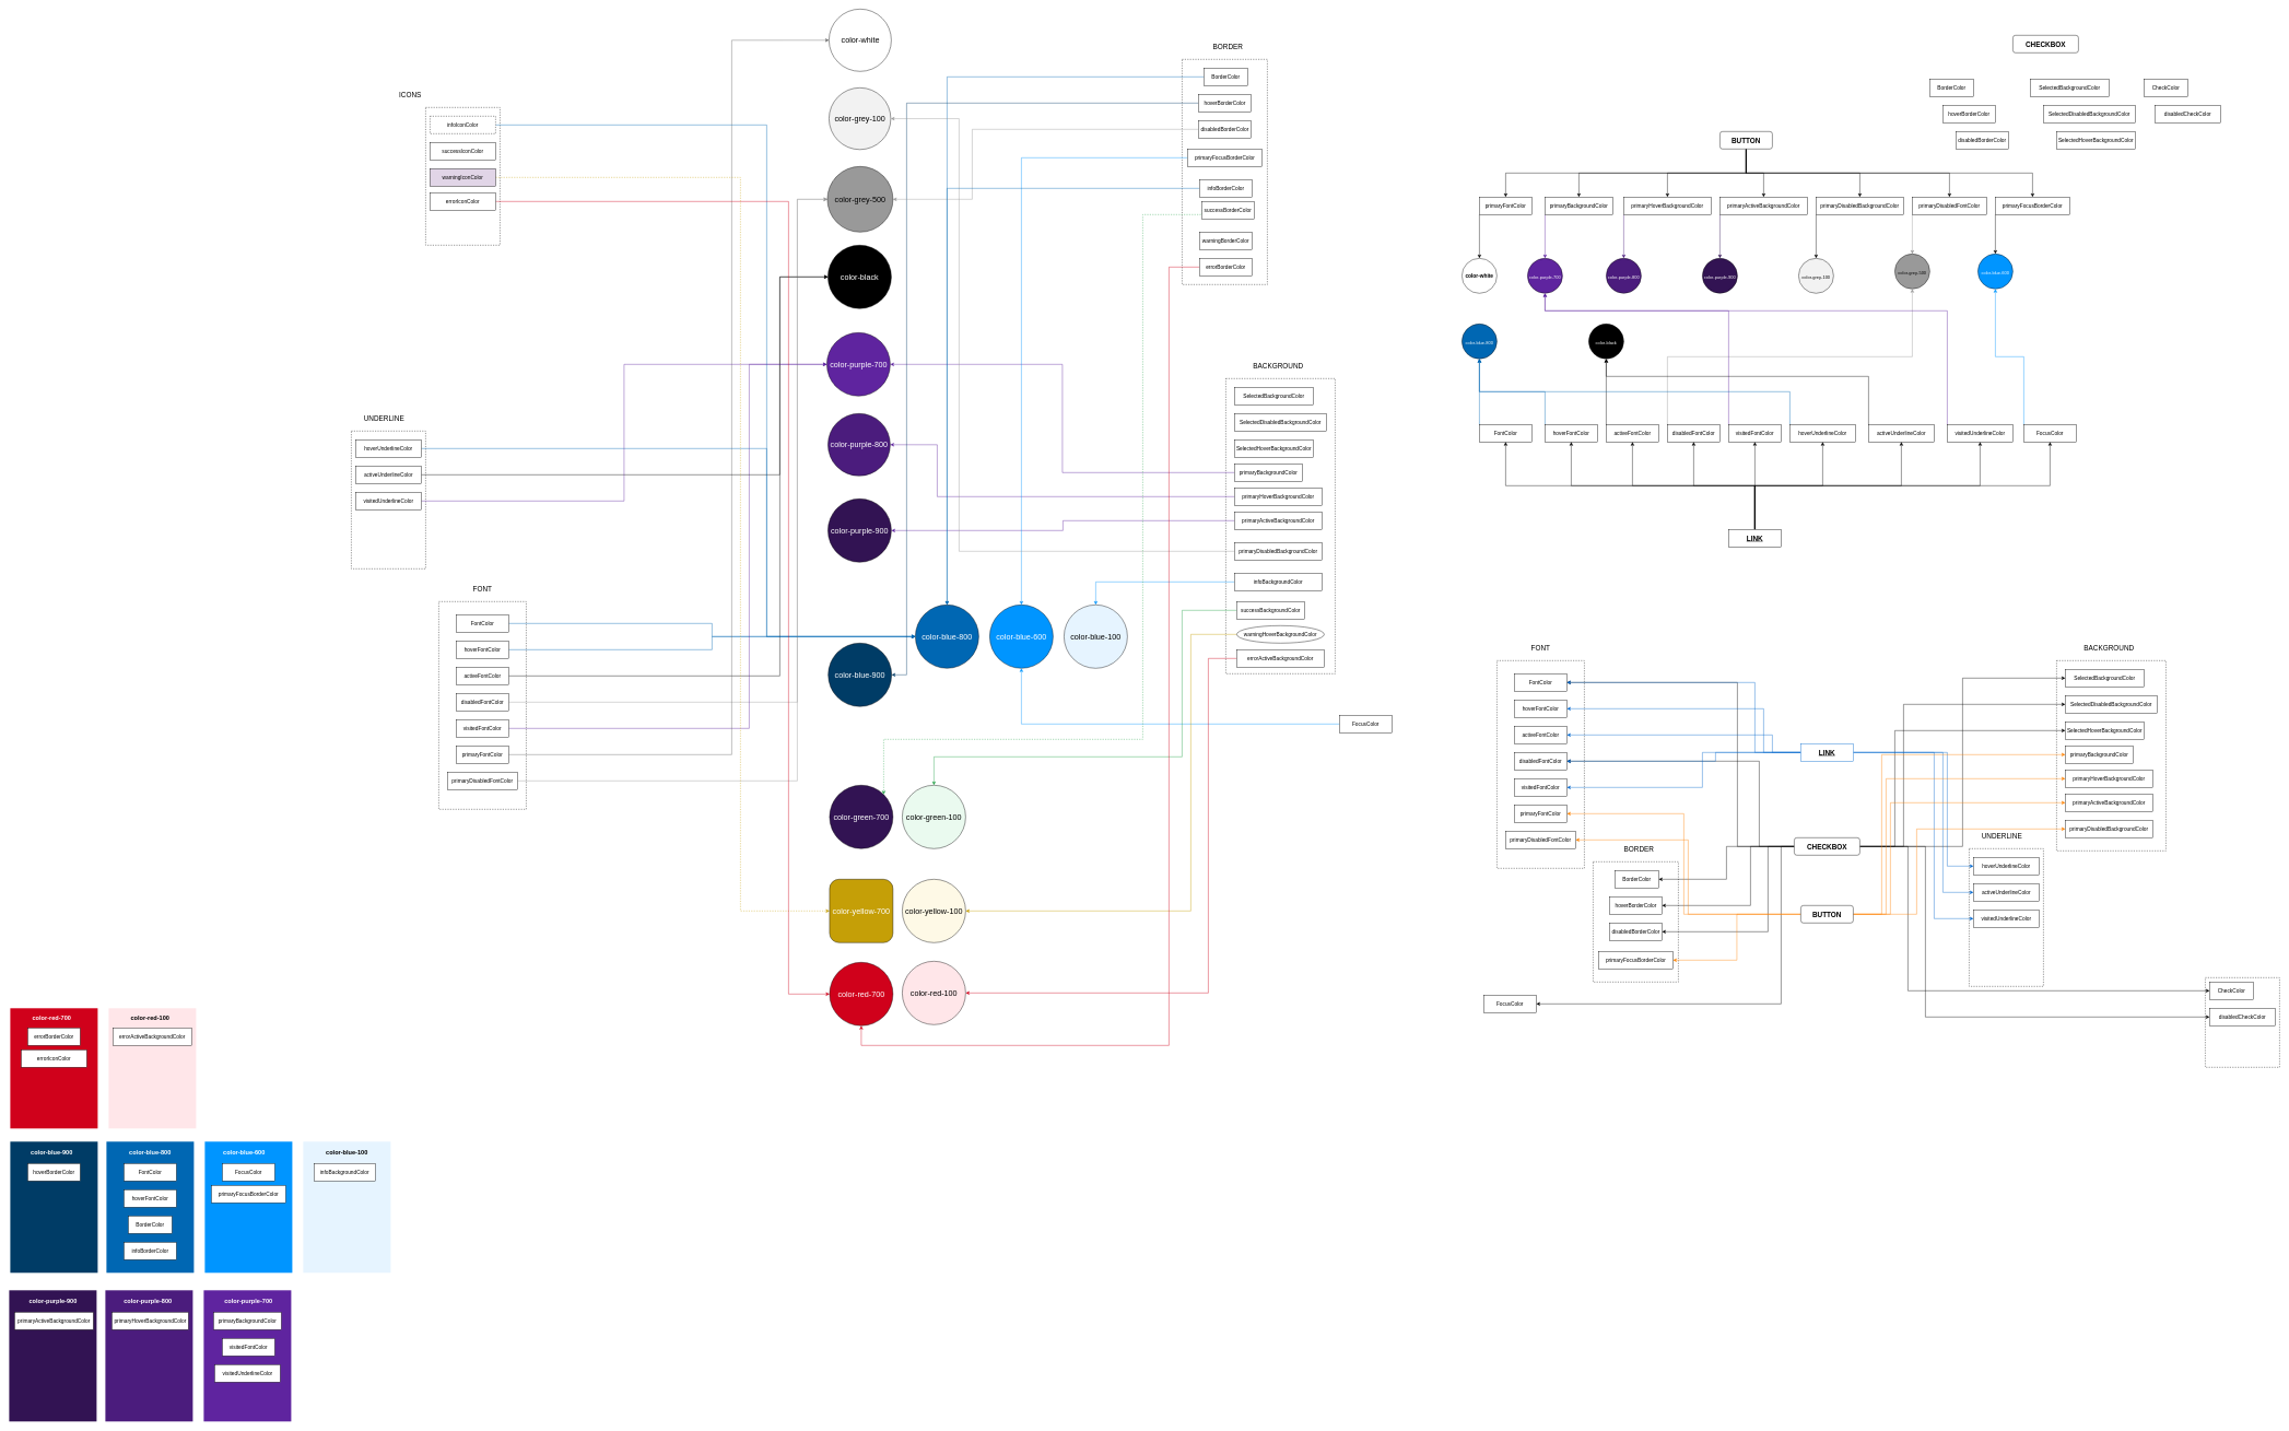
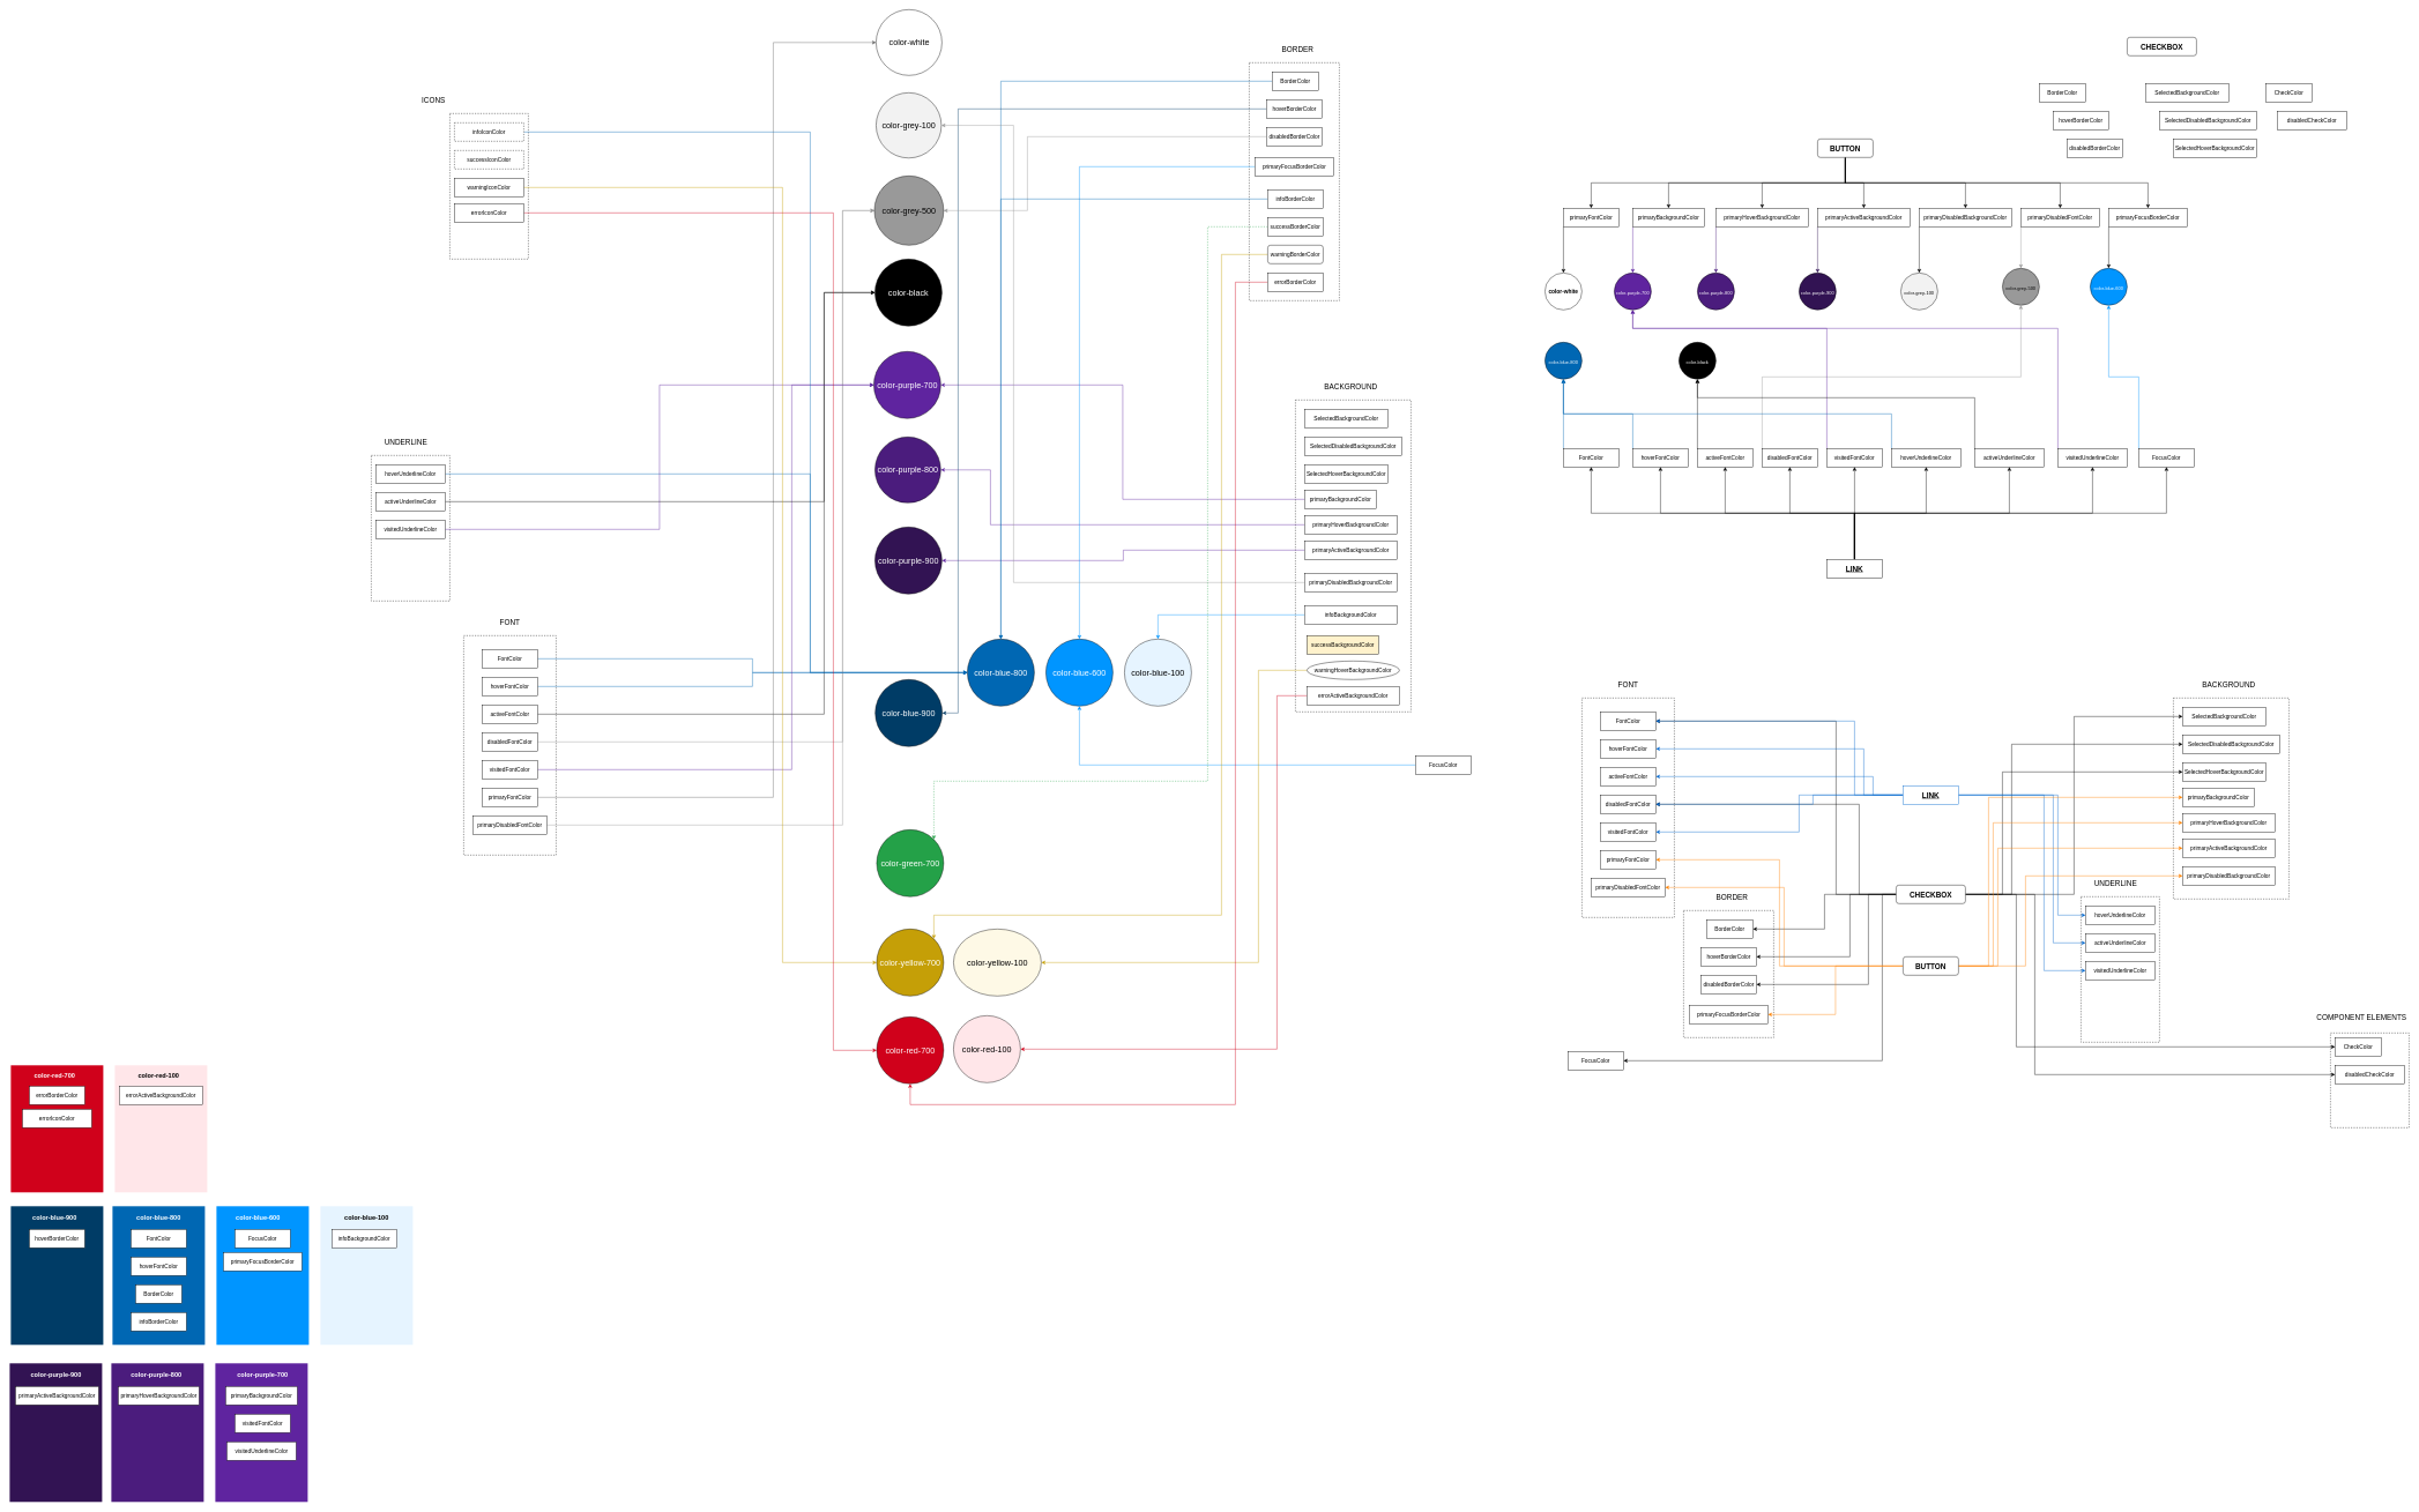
- <mxCell id="195" value="successIconColor" style="rounded=0;whiteSpace=wrap;html=1;" vertex="1" parent="1"><mxGeometry x="983" y="325" width="150" height="40" as="geometry" /></mxCell>
+ <mxCell id="195" value="successIconColor" style="rounded=0;whiteSpace=wrap;html=1;dashed=1;" vertex="1" parent="1"><mxGeometry x="983" y="325" width="150" height="40" as="geometry" /></mxCell>
- <mxCell id="197" value="warningIconColor" style="rounded=0;whiteSpace=wrap;html=1;fillColor=#e1d5e7;" vertex="1" parent="1"><mxGeometry x="983" y="385" width="150" height="40" as="geometry" /></mxCell>
+ <mxCell id="197" value="warningIconColor" style="rounded=0;whiteSpace=wrap;html=1;" vertex="1" parent="1"><mxGeometry x="983" y="385" width="150" height="40" as="geometry" /></mxCell>
- <mxCell id="220" value="&lt;span style=&quot;font-size: 12px ; text-align: left&quot;&gt;successBorderColor&lt;/span&gt;" style="rounded=0;whiteSpace=wrap;html=1;fontSize=12;" vertex="1" parent="1"><mxGeometry x="2748" y="460" width="120" height="40" as="geometry" /></mxCell>
+ <mxCell id="220" value="&lt;span style=&quot;font-size: 12px ; text-align: left&quot;&gt;successBorderColor&lt;/span&gt;" style="rounded=0;whiteSpace=wrap;html=1;fontSize=12;" vertex="1" parent="1"><mxGeometry x="2743" y="470" width="120" height="40" as="geometry" /></mxCell>
- <mxCell id="222" value="&lt;span style=&quot;font-size: 12px ; text-align: left&quot;&gt;warningBorderColor&lt;/span&gt;" style="rounded=0;whiteSpace=wrap;html=1;fontSize=12;" vertex="1" parent="1"><mxGeometry x="2743" y="530" width="120" height="40" as="geometry" /></mxCell>
+ <mxCell id="222" value="&lt;span style=&quot;font-size: 12px ; text-align: left&quot;&gt;warningBorderColor&lt;/span&gt;" style="whiteSpace=wrap;html=1;fontSize=12;rounded=1;" vertex="1" parent="1"><mxGeometry x="2743" y="530" width="120" height="40" as="geometry" /></mxCell>
- <mxCell id="196" style="edgeStyle=orthogonalEdgeStyle;rounded=0;orthogonalLoop=1;jettySize=auto;html=1;exitX=1;exitY=0.5;exitDx=0;exitDy=0;entryX=0;entryY=0.5;entryDx=0;entryDy=0;fontSize=18;fontColor=#000000;strokeColor=#C59F07;strokeWidth=1;dashed=1;" edge="1" parent="1" source="197" target="208"><mxGeometry relative="1" as="geometry"><Array as="points"><mxPoint x="1693" y="405" /><mxPoint x="1693" y="2083" /></Array></mxGeometry></mxCell>
+ <mxCell id="196" style="edgeStyle=orthogonalEdgeStyle;rounded=0;orthogonalLoop=1;jettySize=auto;html=1;exitX=1;exitY=0.5;exitDx=0;exitDy=0;entryX=0;entryY=0.5;entryDx=0;entryDy=0;fontSize=18;fontColor=#000000;strokeColor=#C59F07;strokeWidth=1;" edge="1" parent="1" source="197" target="208"><mxGeometry relative="1" as="geometry"><Array as="points"><mxPoint x="1693" y="405" /><mxPoint x="1693" y="2083" /></Array></mxGeometry></mxCell>
- <mxCell id="202" value="successBackgroundColor" style="rounded=0;whiteSpace=wrap;html=1;" vertex="1" parent="1"><mxGeometry x="2828" y="1375" width="155" height="40" as="geometry" /></mxCell>
+ <mxCell id="202" value="successBackgroundColor" style="rounded=0;whiteSpace=wrap;html=1;fillColor=#fff2cc;" vertex="1" parent="1"><mxGeometry x="2828" y="1375" width="155" height="40" as="geometry" /></mxCell>
- <mxCell id="201" style="edgeStyle=orthogonalEdgeStyle;rounded=0;orthogonalLoop=1;jettySize=auto;html=1;exitX=0;exitY=0.5;exitDx=0;exitDy=0;entryX=0.5;entryY=0;entryDx=0;entryDy=0;fontSize=18;fontColor=#000000;strokeColor=#24A148;strokeWidth=1;" edge="1" parent="1" source="202" target="213"><mxGeometry relative="1" as="geometry"><Array as="points"><mxPoint x="2703" y="1395" /><mxPoint x="2703" y="1730" /><mxPoint x="2136" y="1730" /></Array></mxGeometry></mxCell>
- <mxCell id="207" value="&lt;font style=&quot;font-size: 18px&quot;&gt;color-green-700&lt;/font&gt;" style="ellipse;whiteSpace=wrap;html=1;aspect=fixed;labelBackgroundColor=none;fontSize=16;fontColor=#FFFFFF;fillColor=#321353;" vertex="1" parent="1"><mxGeometry x="1896.75" y="1795" width="145" height="145" as="geometry" /></mxCell>
+ <mxCell id="207" value="&lt;font style=&quot;font-size: 18px&quot;&gt;color-green-700&lt;/font&gt;" style="ellipse;whiteSpace=wrap;html=1;aspect=fixed;labelBackgroundColor=none;fontSize=16;fontColor=#FFFFFF;fillColor=#24A148;" vertex="1" parent="1"><mxGeometry x="1896.75" y="1795" width="145" height="145" as="geometry" /></mxCell>
- <mxCell id="213" value="&lt;font style=&quot;font-size: 18px&quot; color=&quot;#000000&quot;&gt;color-green-100&lt;/font&gt;" style="ellipse;whiteSpace=wrap;html=1;aspect=fixed;labelBackgroundColor=none;fontSize=16;fontColor=#FFFFFF;fillColor=#EAFAEF;" vertex="1" parent="1"><mxGeometry x="2063" y="1795" width="145" height="145" as="geometry" /></mxCell>
+ <mxCell id="221" style="edgeStyle=orthogonalEdgeStyle;rounded=0;orthogonalLoop=1;jettySize=auto;html=1;exitX=0;exitY=0.5;exitDx=0;exitDy=0;entryX=1;entryY=0;entryDx=0;entryDy=0;fontSize=18;fontColor=#000000;strokeColor=#C59F07;strokeWidth=1;" edge="1" parent="1" source="222" target="208"><mxGeometry relative="1" as="geometry"><Array as="points"><mxPoint x="2643" y="550" /><mxPoint x="2643" y="1980" /><mxPoint x="2021" y="1980" /></Array></mxGeometry></mxCell>
- <mxCell id="208" value="&lt;font style=&quot;font-size: 18px&quot;&gt;color-yellow-700&lt;/font&gt;" style="whiteSpace=wrap;html=1;aspect=fixed;labelBackgroundColor=none;fontSize=16;fontColor=#FFFFFF;fillColor=#C59F07;rounded=1;" vertex="1" parent="1"><mxGeometry x="1896.75" y="2010" width="145" height="145" as="geometry" /></mxCell>
+ <mxCell id="208" value="&lt;font style=&quot;font-size: 18px&quot;&gt;color-yellow-700&lt;/font&gt;" style="ellipse;whiteSpace=wrap;html=1;aspect=fixed;labelBackgroundColor=none;fontSize=16;fontColor=#FFFFFF;fillColor=#C59F07;" vertex="1" parent="1"><mxGeometry x="1896.75" y="2010" width="145" height="145" as="geometry" /></mxCell>
- <mxCell id="214" value="&lt;font style=&quot;font-size: 18px&quot; color=&quot;#000000&quot;&gt;color-yellow-100&lt;/font&gt;" style="ellipse;whiteSpace=wrap;html=1;aspect=fixed;labelBackgroundColor=none;fontSize=16;fontColor=#FFFFFF;fillColor=#FEF9E6;" vertex="1" parent="1"><mxGeometry x="2063" y="2010" width="145" height="145" as="geometry" /></mxCell>
+ <mxCell id="214" value="&lt;font style=&quot;font-size: 18px&quot; color=&quot;#000000&quot;&gt;color-yellow-100&lt;/font&gt;" style="ellipse;whiteSpace=wrap;html=1;aspect=fixed;labelBackgroundColor=none;fontSize=16;fontColor=#FFFFFF;fillColor=#FEF9E6;" vertex="1" parent="1"><mxGeometry x="2063" y="2010" width="190" height="145" as="geometry" /></mxCell>
+ <mxCell id="97" value="COMPONENT ELEMENTS" style="text;html=1;strokeColor=none;fillColor=none;align=center;verticalAlign=middle;whiteSpace=wrap;rounded=0;dashed=1;labelBackgroundColor=none;fontSize=16;fontColor=#000000;" vertex="1" parent="1"><mxGeometry x="5008" y="2185" width="205" height="30" as="geometry" /></mxCell>
